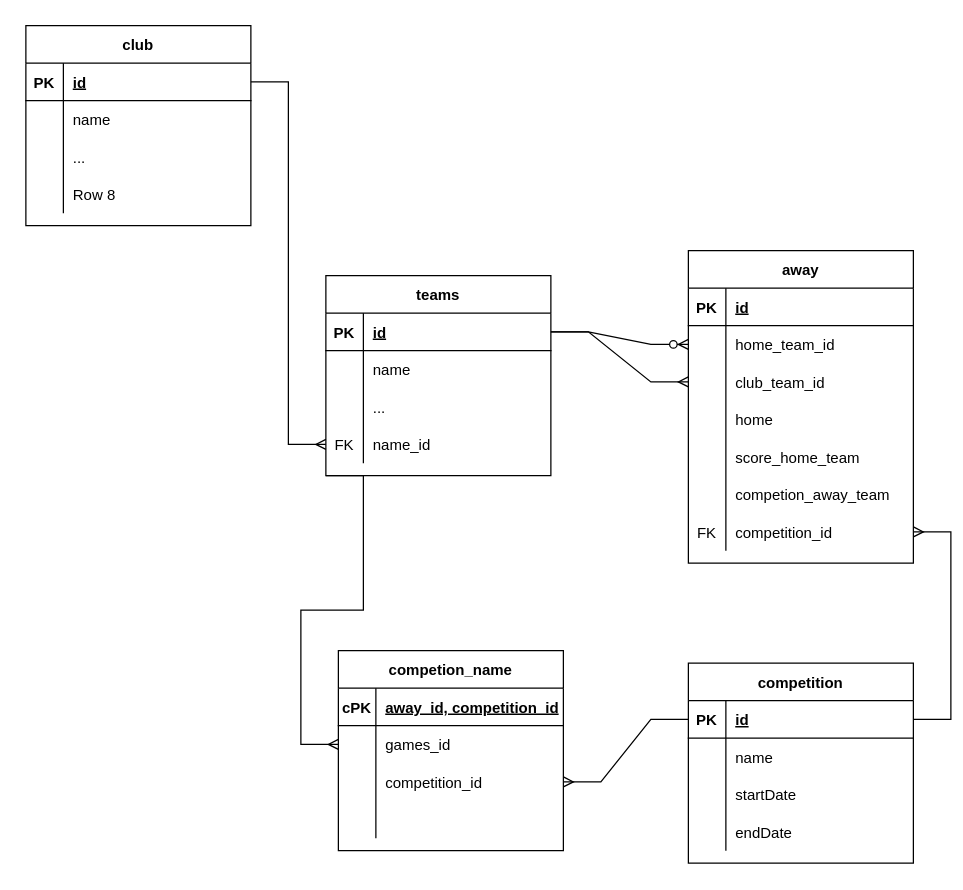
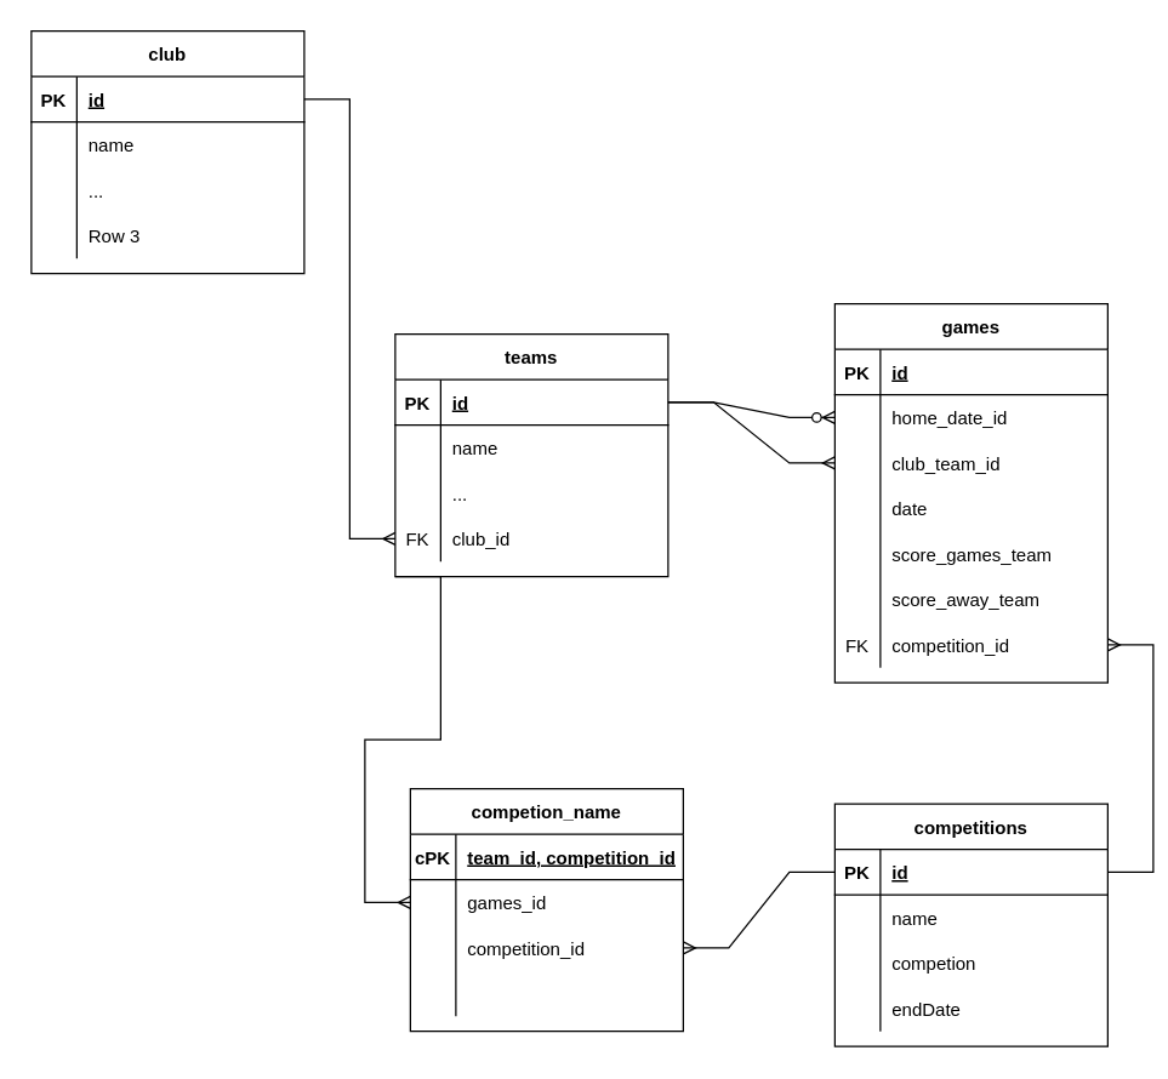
- <mxCell id="65" value="Row 8" style="shape=partialRectangle;connectable=0;fillColor=none;top=0;left=0;bottom=0;right=0;align=left;spacingLeft=6;overflow=hidden;" vertex="1" parent="63"><mxGeometry x="30" width="150" height="30" as="geometry"><mxRectangle width="150" height="30" as="alternateBounds" /></mxGeometry></mxCell>
+ <mxCell id="65" value="Row 3" style="shape=partialRectangle;connectable=0;fillColor=none;top=0;left=0;bottom=0;right=0;align=left;spacingLeft=6;overflow=hidden;" vertex="1" parent="63"><mxGeometry x="30" width="150" height="30" as="geometry"><mxRectangle width="150" height="30" as="alternateBounds" /></mxGeometry></mxCell>
- <mxCell id="15" value="away" style="shape=table;startSize=30;container=1;collapsible=1;childLayout=tableLayout;fixedRows=1;rowLines=0;fontStyle=1;align=center;resizeLast=1;" vertex="1" parent="1"><mxGeometry x="550" y="200" width="180" height="250" as="geometry" /></mxCell>
+ <mxCell id="15" value="games" style="shape=table;startSize=30;container=1;collapsible=1;childLayout=tableLayout;fixedRows=1;rowLines=0;fontStyle=1;align=center;resizeLast=1;" vertex="1" parent="1"><mxGeometry x="550" y="200" width="180" height="250" as="geometry" /></mxCell>
- <mxCell id="21" value="home_team_id" style="shape=partialRectangle;connectable=0;fillColor=none;top=0;left=0;bottom=0;right=0;align=left;spacingLeft=6;overflow=hidden;" vertex="1" parent="19"><mxGeometry x="30" width="150" height="30" as="geometry"><mxRectangle width="150" height="30" as="alternateBounds" /></mxGeometry></mxCell>
+ <mxCell id="21" value="home_date_id" style="shape=partialRectangle;connectable=0;fillColor=none;top=0;left=0;bottom=0;right=0;align=left;spacingLeft=6;overflow=hidden;" vertex="1" parent="19"><mxGeometry x="30" width="150" height="30" as="geometry"><mxRectangle width="150" height="30" as="alternateBounds" /></mxGeometry></mxCell>
- <mxCell id="27" value="home" style="shape=partialRectangle;connectable=0;fillColor=none;top=0;left=0;bottom=0;right=0;align=left;spacingLeft=6;overflow=hidden;" vertex="1" parent="25"><mxGeometry x="30" width="150" height="30" as="geometry"><mxRectangle width="150" height="30" as="alternateBounds" /></mxGeometry></mxCell>
+ <mxCell id="27" value="date" style="shape=partialRectangle;connectable=0;fillColor=none;top=0;left=0;bottom=0;right=0;align=left;spacingLeft=6;overflow=hidden;" vertex="1" parent="25"><mxGeometry x="30" width="150" height="30" as="geometry"><mxRectangle width="150" height="30" as="alternateBounds" /></mxGeometry></mxCell>
- <mxCell id="14" value="name_id" style="shape=partialRectangle;connectable=0;fillColor=none;top=0;left=0;bottom=0;right=0;align=left;spacingLeft=6;overflow=hidden;" vertex="1" parent="12"><mxGeometry x="30" width="150" height="30" as="geometry"><mxRectangle width="150" height="30" as="alternateBounds" /></mxGeometry></mxCell>
+ <mxCell id="14" value="club_id" style="shape=partialRectangle;connectable=0;fillColor=none;top=0;left=0;bottom=0;right=0;align=left;spacingLeft=6;overflow=hidden;" vertex="1" parent="12"><mxGeometry x="30" width="150" height="30" as="geometry"><mxRectangle width="150" height="30" as="alternateBounds" /></mxGeometry></mxCell>
- <mxCell id="30" value="score_home_team" style="shape=partialRectangle;connectable=0;fillColor=none;top=0;left=0;bottom=0;right=0;align=left;spacingLeft=6;overflow=hidden;" vertex="1" parent="28"><mxGeometry x="30" width="150" height="30" as="geometry"><mxRectangle width="150" height="30" as="alternateBounds" /></mxGeometry></mxCell>
+ <mxCell id="30" value="score_games_team" style="shape=partialRectangle;connectable=0;fillColor=none;top=0;left=0;bottom=0;right=0;align=left;spacingLeft=6;overflow=hidden;" vertex="1" parent="28"><mxGeometry x="30" width="150" height="30" as="geometry"><mxRectangle width="150" height="30" as="alternateBounds" /></mxGeometry></mxCell>
- <mxCell id="33" value="competion_away_team" style="shape=partialRectangle;connectable=0;fillColor=none;top=0;left=0;bottom=0;right=0;align=left;spacingLeft=6;overflow=hidden;" vertex="1" parent="31"><mxGeometry x="30" width="150" height="30" as="geometry"><mxRectangle width="150" height="30" as="alternateBounds" /></mxGeometry></mxCell>
+ <mxCell id="33" value="score_away_team" style="shape=partialRectangle;connectable=0;fillColor=none;top=0;left=0;bottom=0;right=0;align=left;spacingLeft=6;overflow=hidden;" vertex="1" parent="31"><mxGeometry x="30" width="150" height="30" as="geometry"><mxRectangle width="150" height="30" as="alternateBounds" /></mxGeometry></mxCell>
- <mxCell id="39" value="competition" style="shape=table;startSize=30;container=1;collapsible=1;childLayout=tableLayout;fixedRows=1;rowLines=0;fontStyle=1;align=center;resizeLast=1;" vertex="1" parent="1"><mxGeometry x="550" y="530" width="180" height="160" as="geometry" /></mxCell>
+ <mxCell id="39" value="competitions" style="shape=table;startSize=30;container=1;collapsible=1;childLayout=tableLayout;fixedRows=1;rowLines=0;fontStyle=1;align=center;resizeLast=1;" vertex="1" parent="1"><mxGeometry x="550" y="530" width="180" height="160" as="geometry" /></mxCell>
- <mxCell id="70" value="away_id, competition_id" style="shape=partialRectangle;connectable=0;fillColor=none;top=0;left=0;bottom=0;right=0;align=left;spacingLeft=6;fontStyle=5;overflow=hidden;" vertex="1" parent="68"><mxGeometry x="30" width="150" height="30" as="geometry"><mxRectangle width="150" height="30" as="alternateBounds" /></mxGeometry></mxCell>
+ <mxCell id="70" value="team_id, competition_id" style="shape=partialRectangle;connectable=0;fillColor=none;top=0;left=0;bottom=0;right=0;align=left;spacingLeft=6;fontStyle=5;overflow=hidden;" vertex="1" parent="68"><mxGeometry x="30" width="150" height="30" as="geometry"><mxRectangle width="150" height="30" as="alternateBounds" /></mxGeometry></mxCell>
- <mxCell id="48" value="startDate" style="shape=partialRectangle;connectable=0;fillColor=none;top=0;left=0;bottom=0;right=0;align=left;spacingLeft=6;overflow=hidden;" vertex="1" parent="46"><mxGeometry x="30" width="150" height="30" as="geometry"><mxRectangle width="150" height="30" as="alternateBounds" /></mxGeometry></mxCell>
+ <mxCell id="48" value="competion" style="shape=partialRectangle;connectable=0;fillColor=none;top=0;left=0;bottom=0;right=0;align=left;spacingLeft=6;overflow=hidden;" vertex="1" parent="46"><mxGeometry x="30" width="150" height="30" as="geometry"><mxRectangle width="150" height="30" as="alternateBounds" /></mxGeometry></mxCell>
